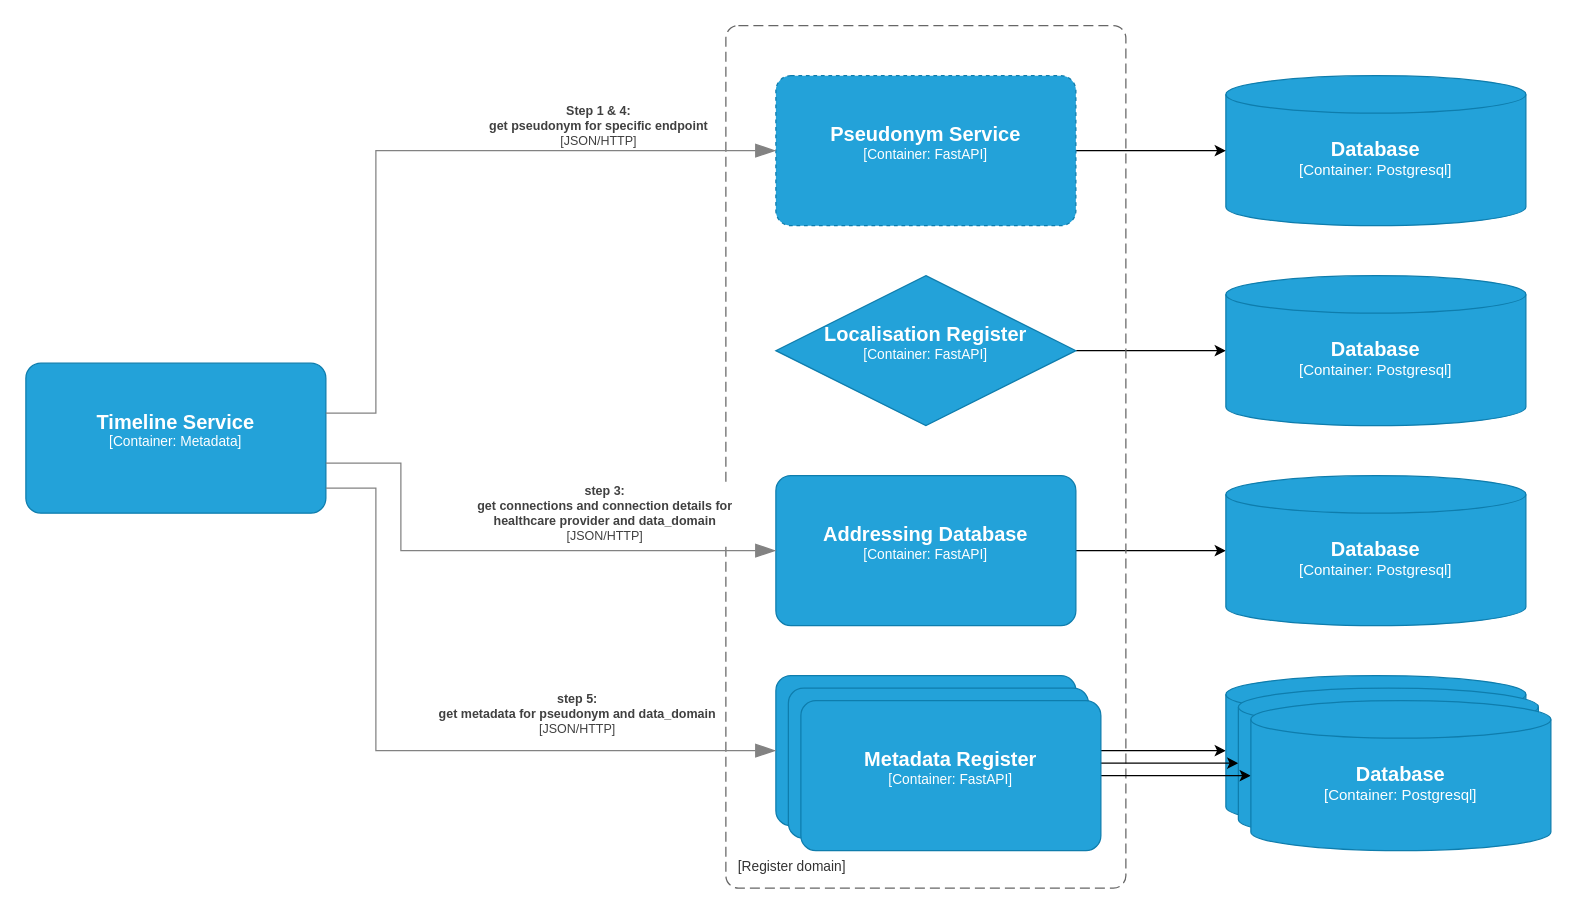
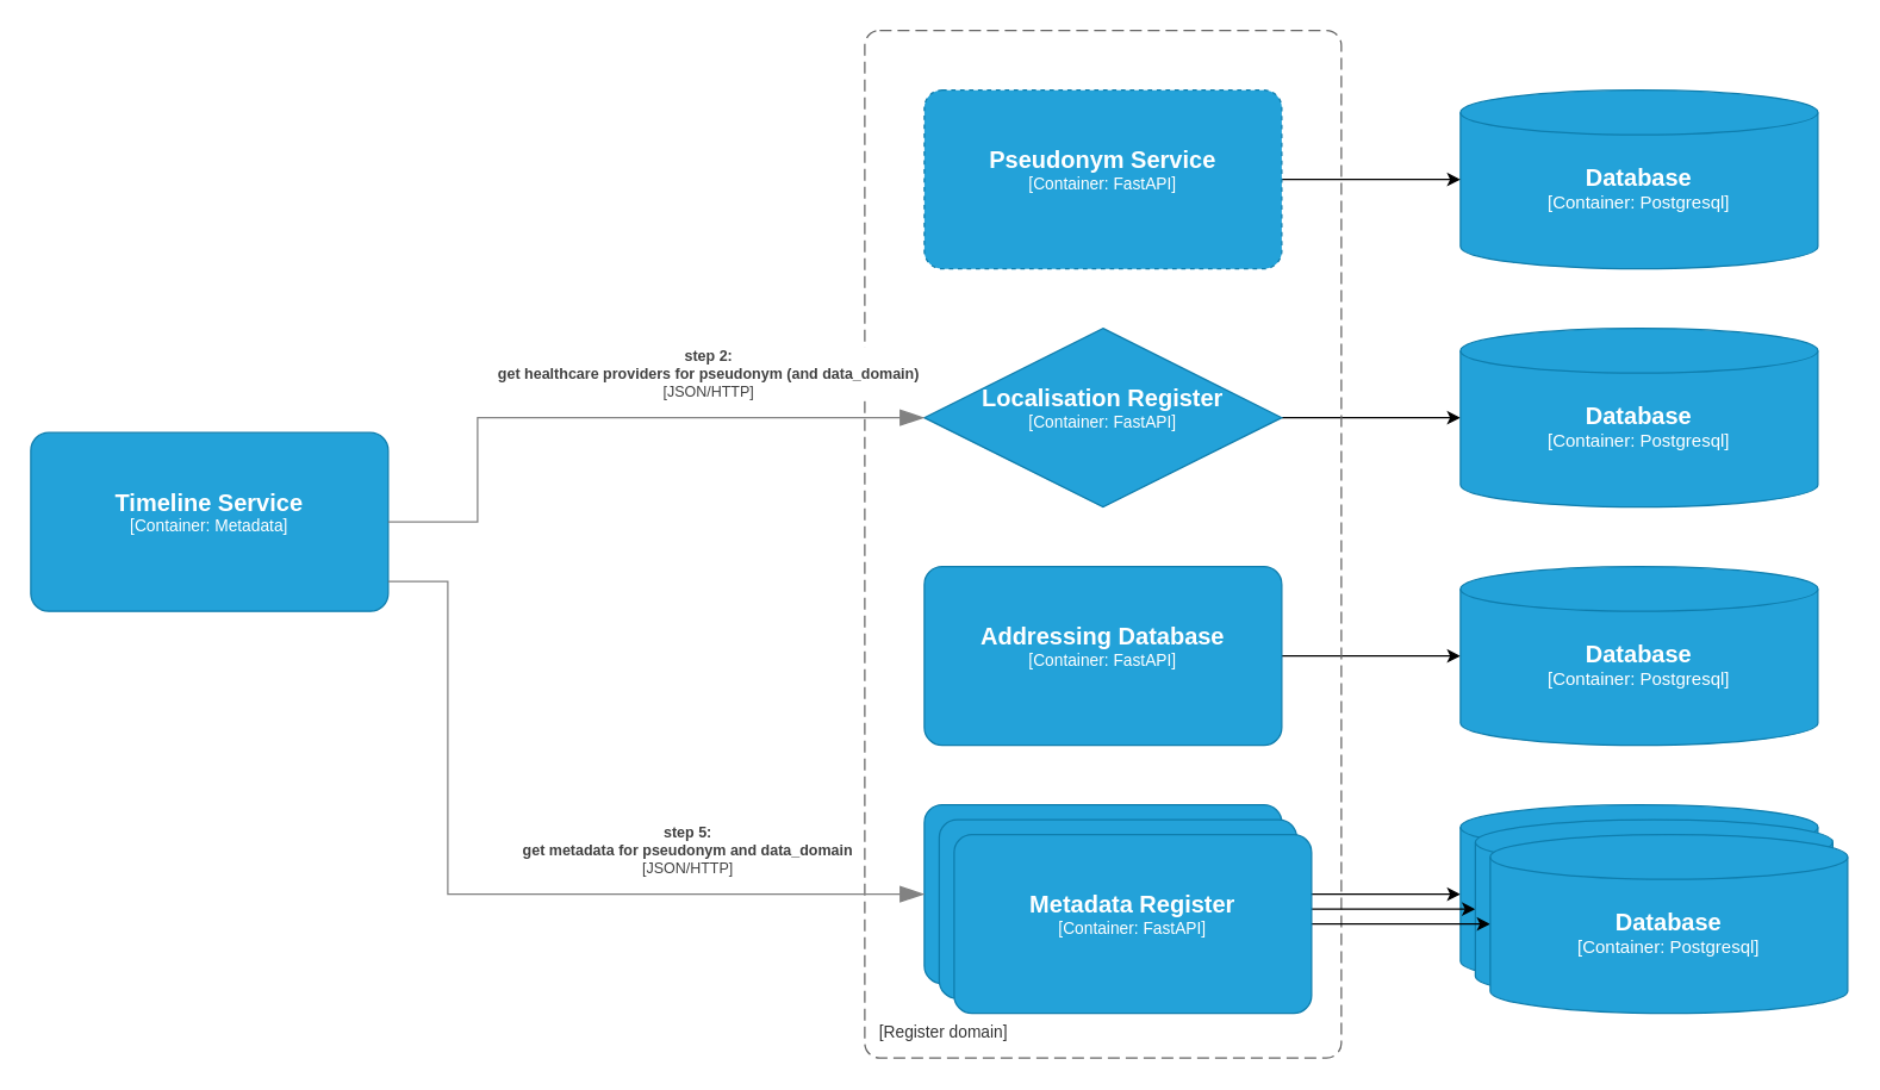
- <mxCell id="22" value="&lt;div style=&quot;text-align: left&quot;&gt;&lt;div style=&quot;text-align: center&quot;&gt;&lt;b&gt;Step 1 &amp; 4:&#10;get pseudonym for specific endpoint&lt;/b&gt;&lt;/div&gt;&lt;div style=&quot;text-align: center&quot;&gt;[JSON/HTTP]&lt;/div&gt;&lt;/div&gt;" style="endArrow=blockThin;html=1;fontSize=10;fontColor=#404040;strokeWidth=1;endFill=1;strokeColor=#828282;elbow=vertical;metaEdit=1;endSize=14;startSize=14;jumpStyle=arc;jumpSize=16;rounded=0;edgeStyle=orthogonalEdgeStyle;" parent="1" source="11" target="4" edge="1"><mxGeometry x="0.5" y="20" width="240" relative="1" as="geometry"><mxPoint x="170" y="260" as="sourcePoint" /><mxPoint x="550" y="210" as="targetPoint" /><Array as="points"><mxPoint x="300" y="330" /><mxPoint x="300" y="120" /></Array><mxPoint as="offset" /></mxGeometry></mxCell>
+ <mxCell id="23" value="&lt;div style=&quot;text-align: left&quot;&gt;&lt;div style=&quot;text-align: center&quot;&gt;&lt;b&gt;step 2:&#10;get healthcare providers for pseudonym (and data_domain)&lt;/b&gt;&lt;/div&gt;&lt;div style=&quot;text-align: center&quot;&gt;[JSON/HTTP]&lt;/div&gt;&lt;/div&gt;" style="endArrow=blockThin;html=1;fontSize=10;fontColor=#404040;strokeWidth=1;endFill=1;strokeColor=#828282;elbow=vertical;metaEdit=1;endSize=14;startSize=14;jumpStyle=arc;jumpSize=16;rounded=0;edgeStyle=orthogonalEdgeStyle;" parent="1" source="11" target="6" edge="1"><mxGeometry x="0.417" y="36" width="240" relative="1" as="geometry"><mxPoint x="580" y="350" as="sourcePoint" /><mxPoint x="820" y="350" as="targetPoint" /><Array as="points"><mxPoint x="320" y="350" /><mxPoint x="320" y="280" /></Array><mxPoint x="-20" y="6" as="offset" /></mxGeometry></mxCell>
- <mxCell id="24" value="&lt;div style=&quot;text-align: left&quot;&gt;&lt;div style=&quot;text-align: center&quot;&gt;&lt;b&gt;step 3:&#10;get connections and connection details for&#10;healthcare provider and data_domain&lt;/b&gt;&lt;/div&gt;&lt;div style=&quot;text-align: center&quot;&gt;[JSON/HTTP]&lt;/div&gt;&lt;/div&gt;" style="endArrow=blockThin;html=1;fontSize=10;fontColor=#404040;strokeWidth=1;endFill=1;strokeColor=#828282;elbow=vertical;metaEdit=1;endSize=14;startSize=14;jumpStyle=arc;jumpSize=16;rounded=0;edgeStyle=orthogonalEdgeStyle;" parent="1" source="11" target="8" edge="1"><mxGeometry x="0.362" y="30" width="240" relative="1" as="geometry"><mxPoint x="580" y="350" as="sourcePoint" /><mxPoint x="820" y="350" as="targetPoint" /><Array as="points"><mxPoint x="320" y="370" /><mxPoint x="320" y="440" /></Array><mxPoint as="offset" /></mxGeometry></mxCell>
